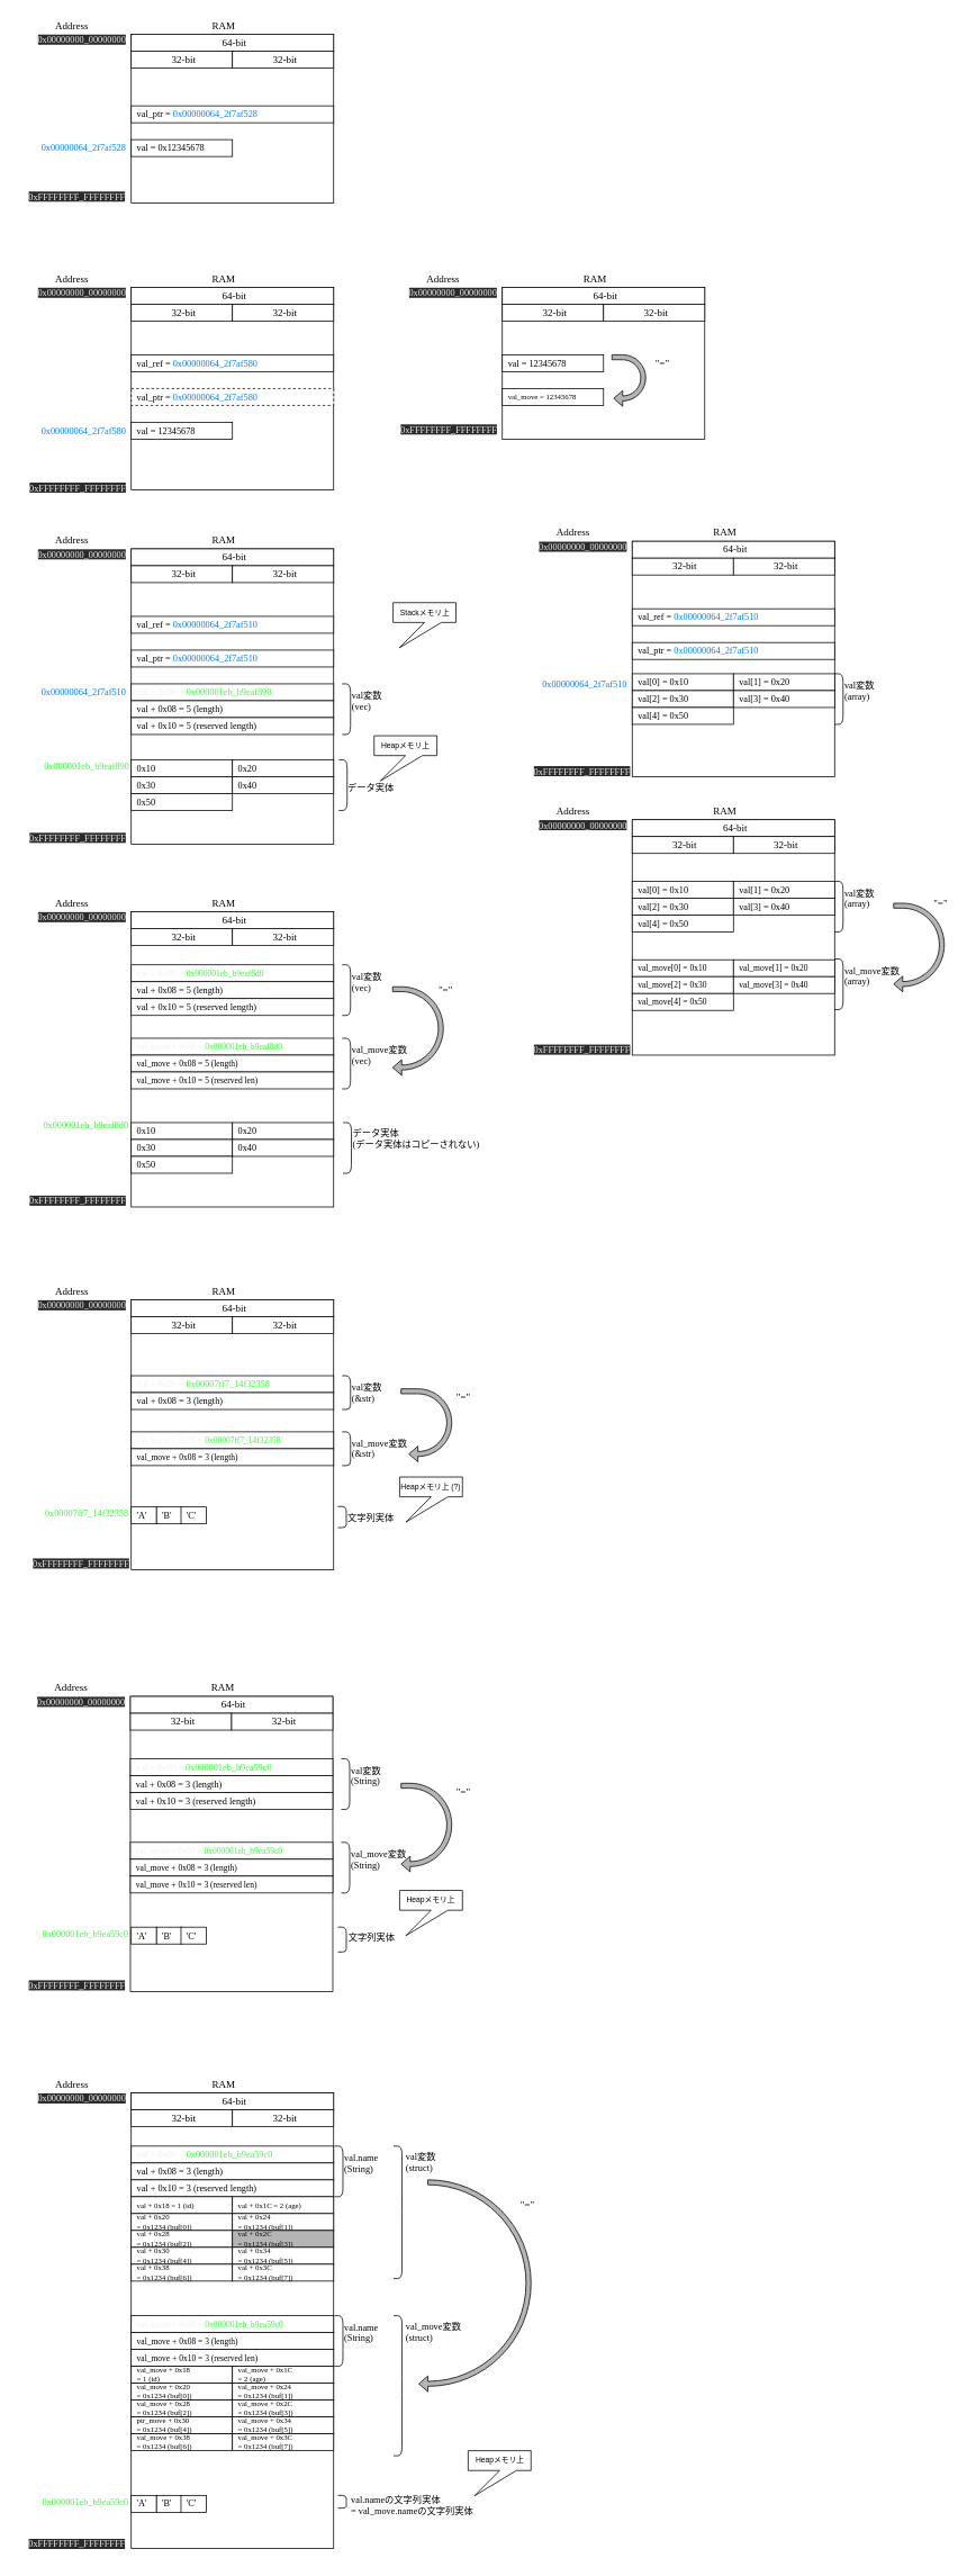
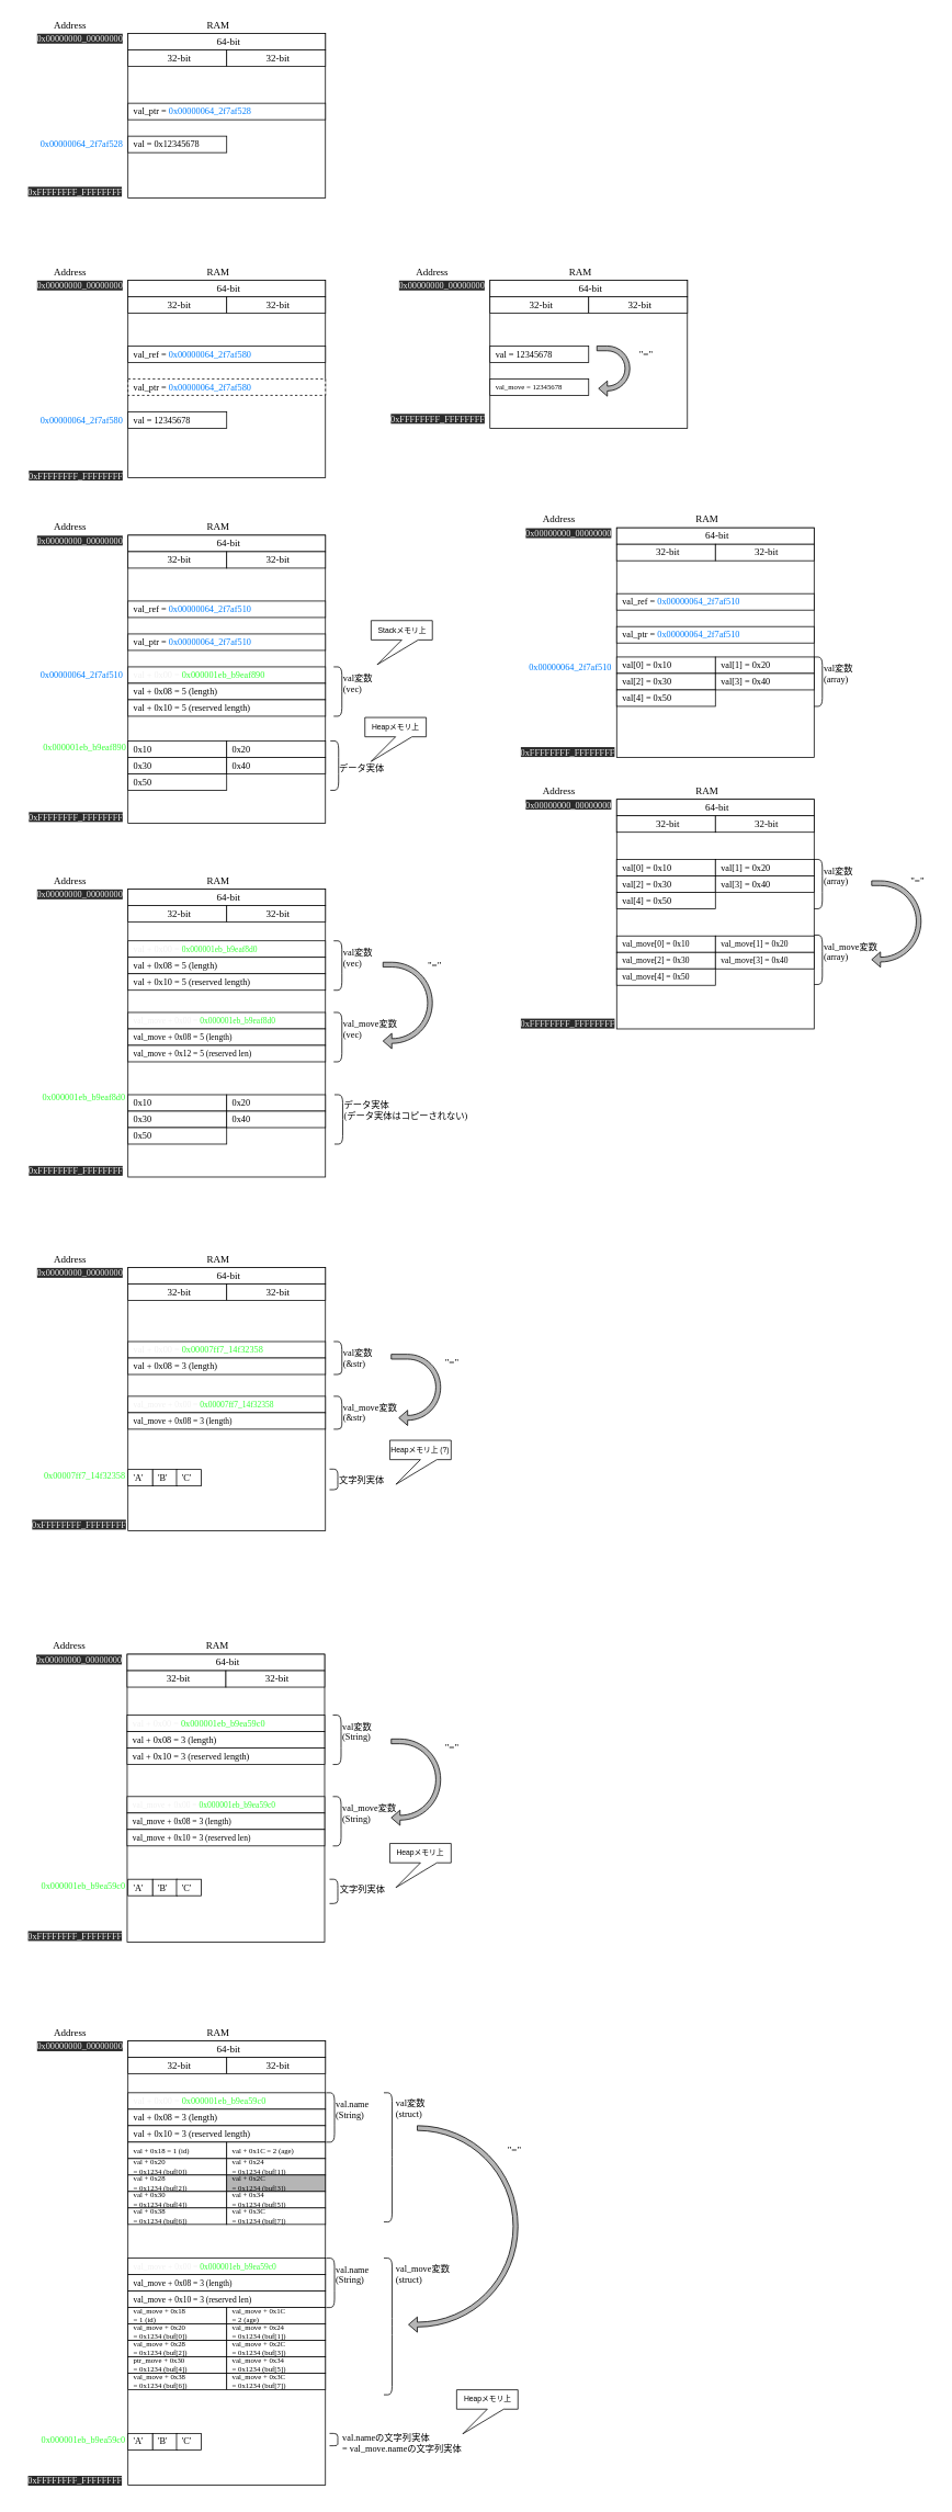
- <mxCell id="225" value="Stackメモリ上" style="shape=callout;whiteSpace=wrap;html=1;perimeter=calloutPerimeter;fontSize=9;position2=0.1;" parent="1" vertex="1"><mxGeometry x="465.5" y="713.75" width="74.5" height="53.5" as="geometry" /></mxCell>
+ <mxCell id="225" value="Stackメモリ上" style="shape=callout;whiteSpace=wrap;html=1;perimeter=calloutPerimeter;fontSize=9;position2=0.1;" parent="1" vertex="1"><mxGeometry x="450.5" y="753.75" width="74.5" height="53.5" as="geometry" /></mxCell>
- <mxCell id="64" value="val_move + 0x10 = 5 (reserved len)" style="rounded=0;whiteSpace=wrap;html=1;align=left;spacingLeft=5;fontFamily=Lucida Console;fontSize=10;" parent="1" vertex="1"><mxGeometry x="155" y="1270" width="240" height="20" as="geometry" /></mxCell>
+ <mxCell id="64" value="val_move + 0x12 = 5 (reserved len)" style="rounded=0;whiteSpace=wrap;html=1;align=left;spacingLeft=5;fontFamily=Lucida Console;fontSize=10;" parent="1" vertex="1"><mxGeometry x="155" y="1270" width="240" height="20" as="geometry" /></mxCell>
